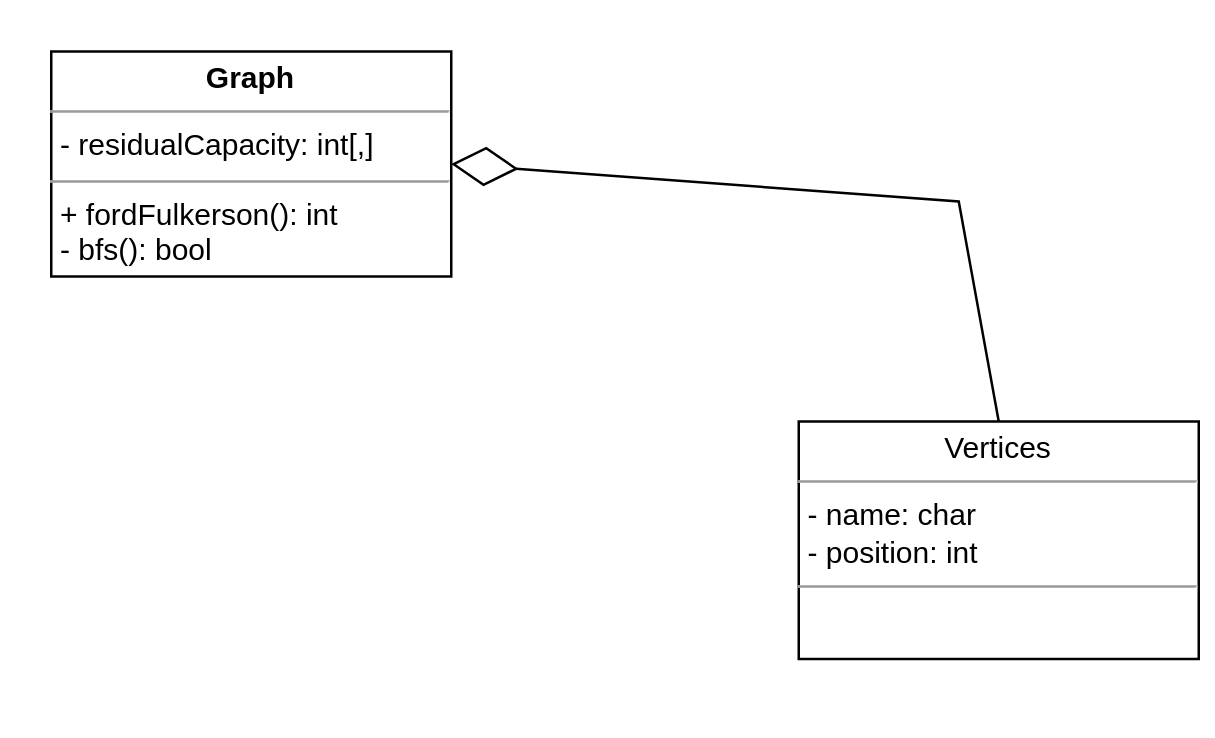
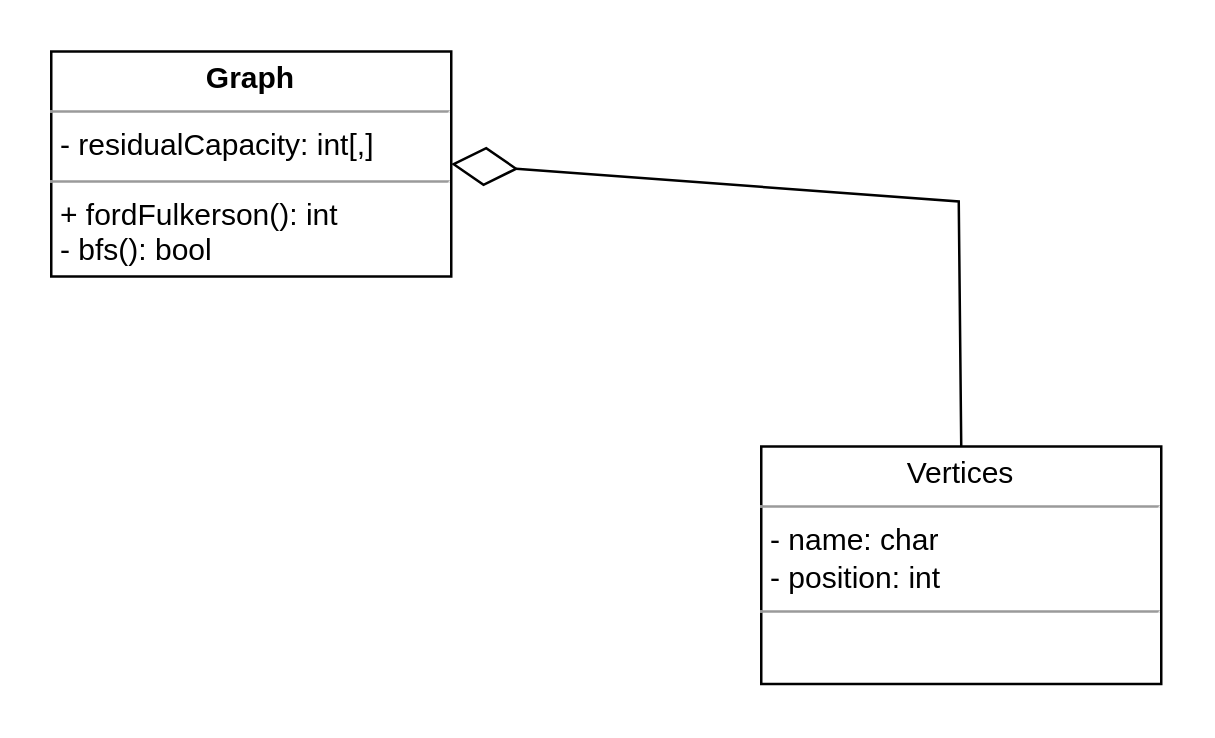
- <mxCell id="3" value="&lt;p style=&quot;margin: 0px ; margin-top: 4px ; text-align: center&quot;&gt;Vertices &lt;/p&gt;&lt;hr size=&quot;1&quot;&gt;&lt;p style=&quot;margin: 0px ; margin-left: 4px&quot;&gt;- name: char&lt;/p&gt;&lt;p style=&quot;margin: 0px ; margin-left: 4px&quot;&gt;- position: int&lt;br&gt;&lt;/p&gt;&lt;hr size=&quot;1&quot;&gt;&lt;p style=&quot;margin: 0px ; margin-left: 4px&quot;&gt;&lt;br&gt;&lt;/p&gt;" style="verticalAlign=top;align=left;overflow=fill;fontSize=12;fontFamily=Helvetica;html=1;" parent="1" vertex="1"><mxGeometry x="319" y="168" width="160" height="95" as="geometry" /></mxCell>
+ <mxCell id="3" value="&lt;p style=&quot;margin: 0px ; margin-top: 4px ; text-align: center&quot;&gt;Vertices &lt;/p&gt;&lt;hr size=&quot;1&quot;&gt;&lt;p style=&quot;margin: 0px ; margin-left: 4px&quot;&gt;- name: char&lt;/p&gt;&lt;p style=&quot;margin: 0px ; margin-left: 4px&quot;&gt;- position: int&lt;br&gt;&lt;/p&gt;&lt;hr size=&quot;1&quot;&gt;&lt;p style=&quot;margin: 0px ; margin-left: 4px&quot;&gt;&lt;br&gt;&lt;/p&gt;" style="verticalAlign=top;align=left;overflow=fill;fontSize=12;fontFamily=Helvetica;html=1;" parent="1" vertex="1"><mxGeometry x="304" y="178" width="160" height="95" as="geometry" /></mxCell>
